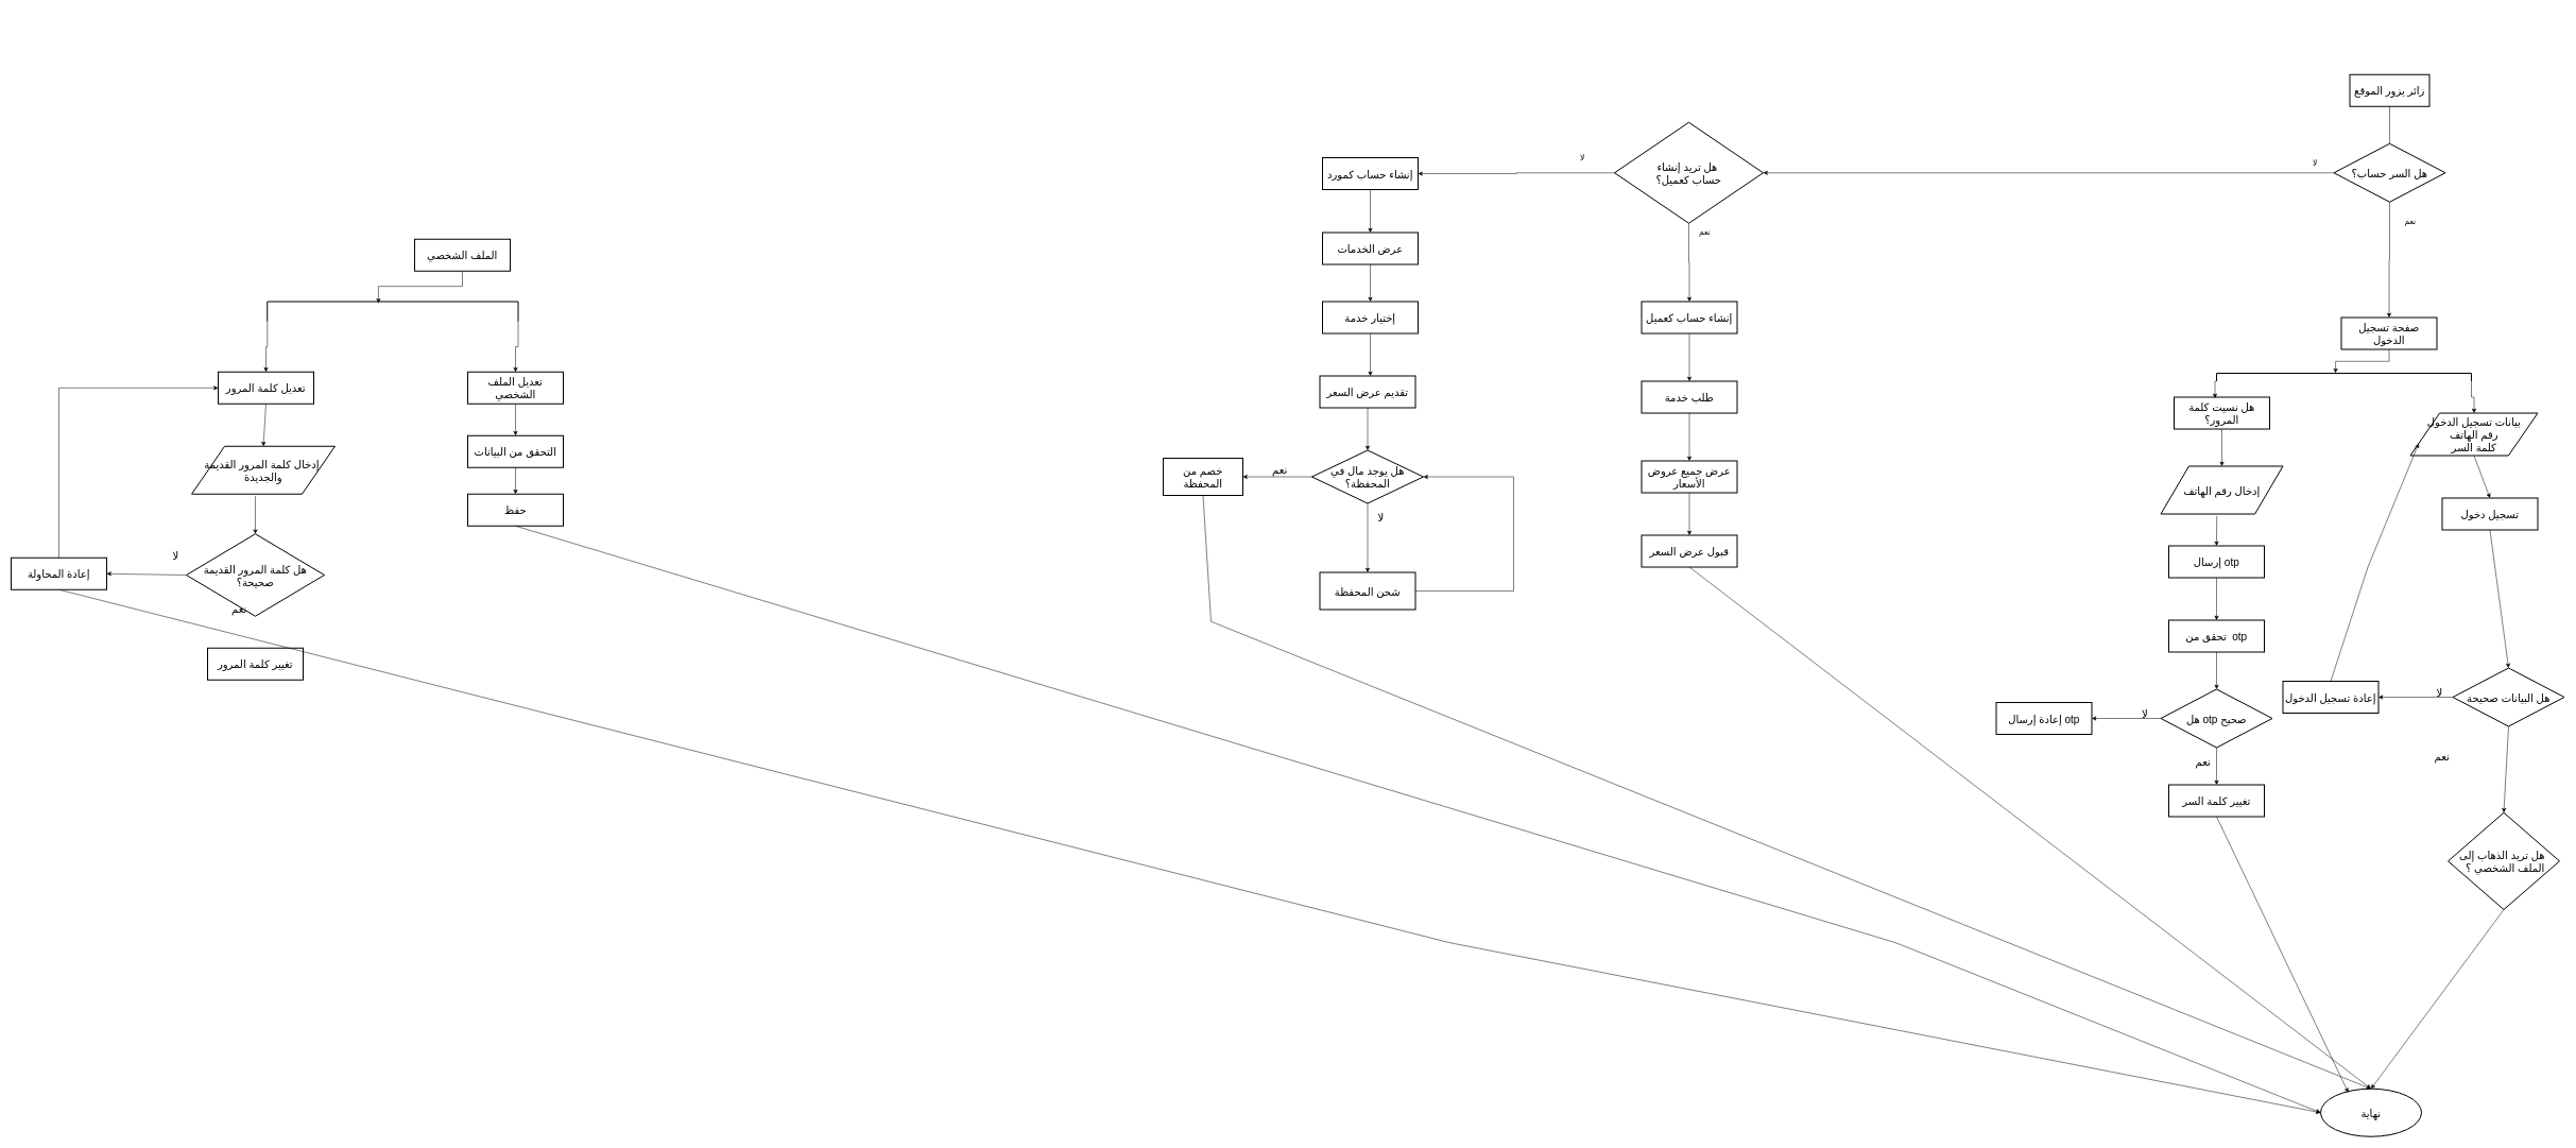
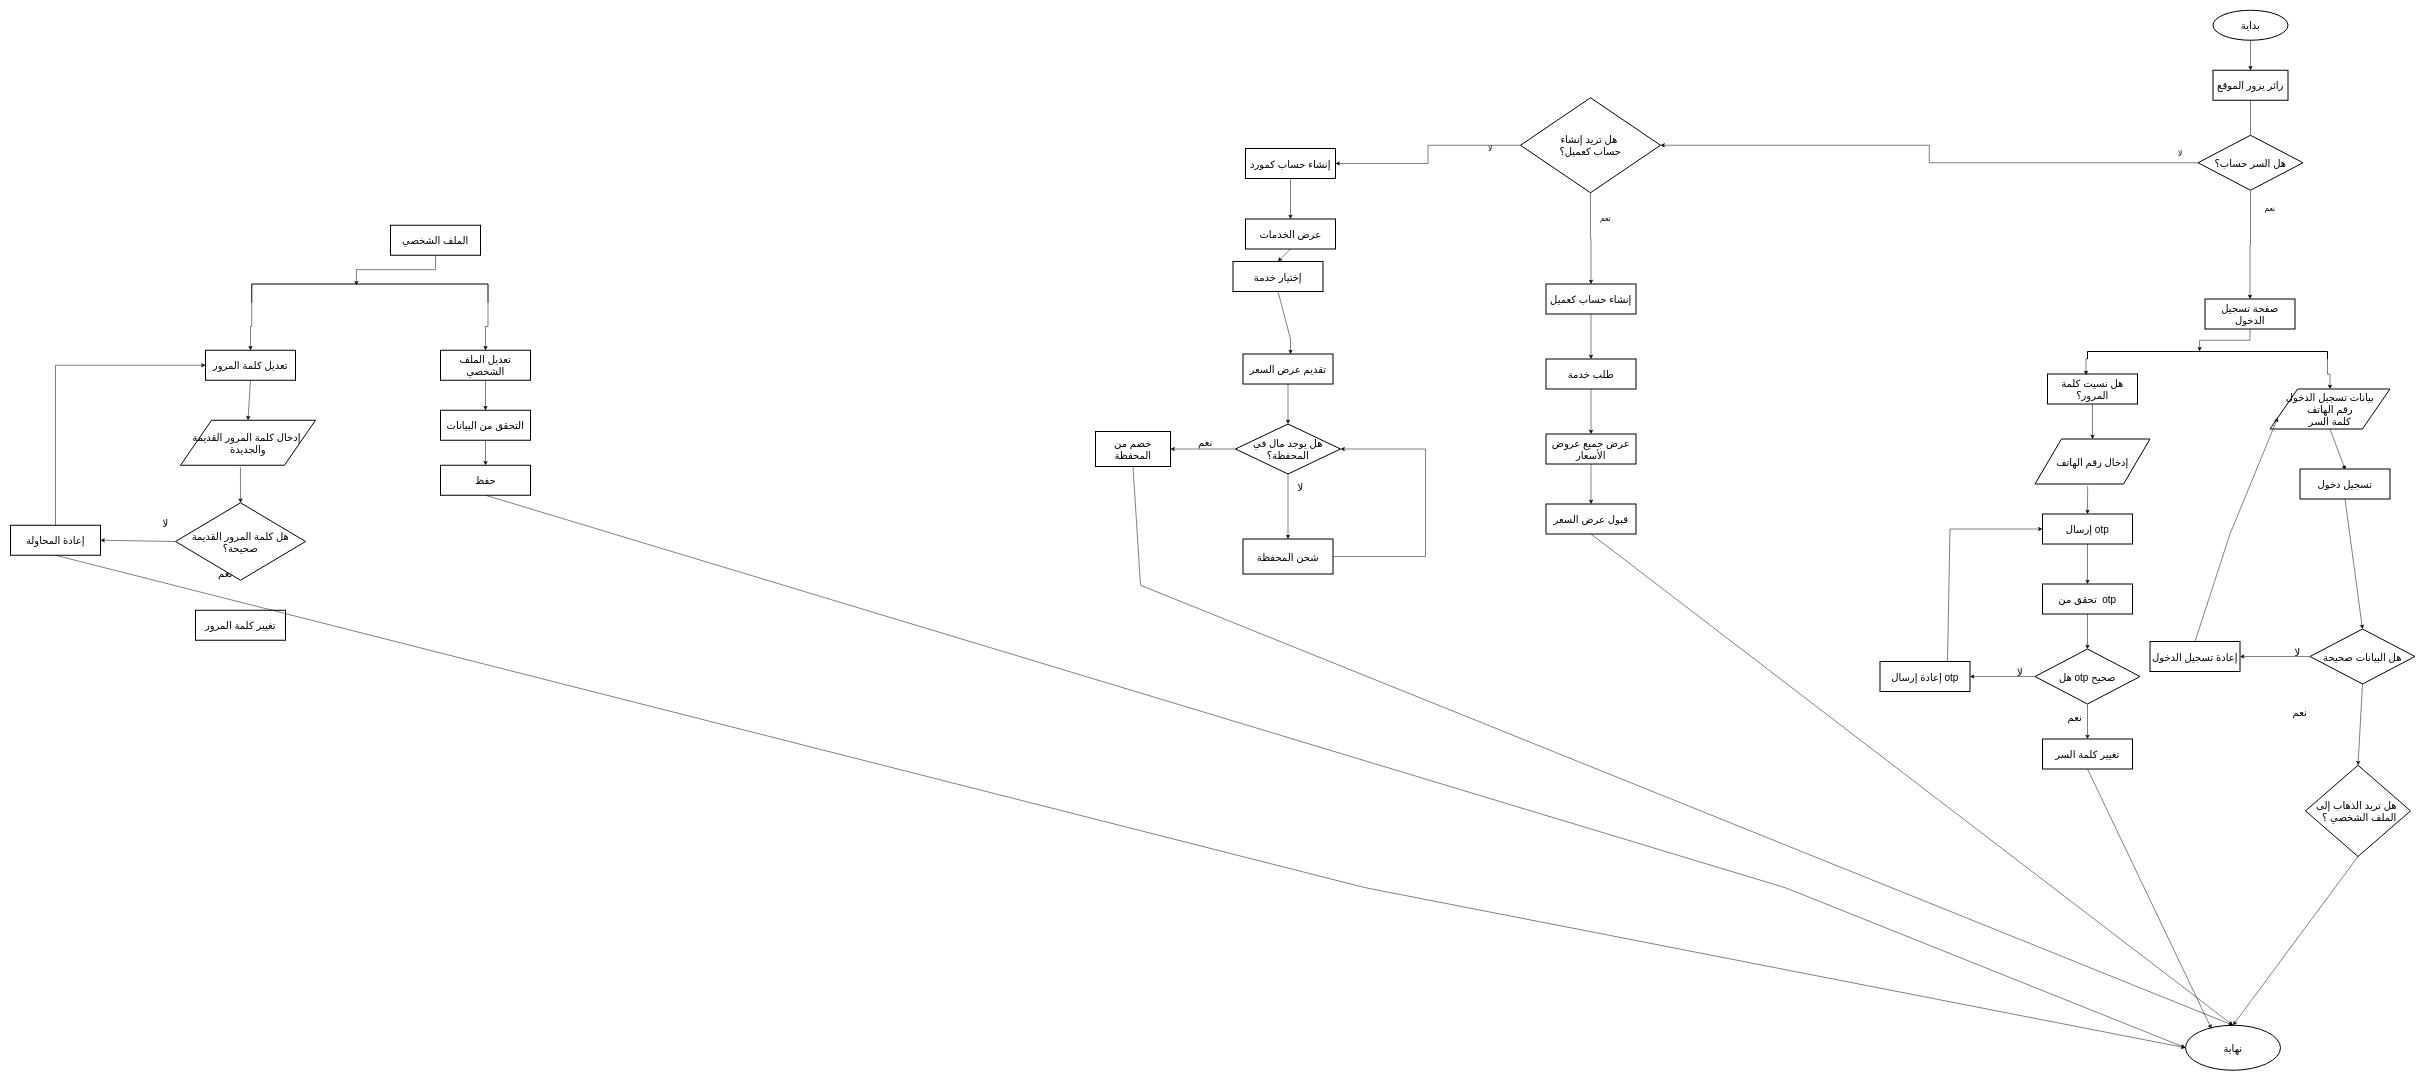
+ <mxCell id="2" value="بداية" style="strokeWidth=2;html=1;shape=mxgraph.flowchart.start_1;whiteSpace=wrap;fontSize=20;rounded=0;" parent="1" vertex="1"><mxGeometry x="4425" y="20" width="150" height="60" as="geometry" /></mxCell>
+ <mxCell id="3" value="" style="endArrow=classic;html=1;rounded=0;exitX=0.5;exitY=1;exitDx=0;exitDy=0;exitPerimeter=0;entryX=0.5;entryY=0;entryDx=0;entryDy=0;fontSize=20;" parent="1" source="2" target="4" edge="1"><mxGeometry width="50" height="50" relative="1" as="geometry"><mxPoint x="4495" y="100" as="sourcePoint" /><mxPoint x="4500" y="230" as="targetPoint" /></mxGeometry></mxCell>
- <mxCell id="95" value="هل تريد إنشاء&amp;nbsp;&lt;br&gt;حساب كعميل؟" style="strokeWidth=2;html=1;shape=mxgraph.flowchart.decision;whiteSpace=wrap;fontSize=20;rounded=0;" vertex="1" parent="1"><mxGeometry x="3040" y="230" width="280" height="190" as="geometry" /></mxCell>
+ <mxCell id="95" value="هل تريد إنشاء&amp;nbsp;&lt;br&gt;حساب كعميل؟" style="strokeWidth=2;html=1;shape=mxgraph.flowchart.decision;whiteSpace=wrap;fontSize=20;rounded=0;" vertex="1" parent="1"><mxGeometry x="3040" y="195" width="280" height="190" as="geometry" /></mxCell>
- <mxCell id="12" value="إختيار خدمة" style="rounded=0;whiteSpace=wrap;html=1;absoluteArcSize=1;arcSize=14;strokeWidth=2;fontSize=20;" parent="1" vertex="1"><mxGeometry x="2490" y="567.5" width="180" height="60" as="geometry" /></mxCell>
+ <mxCell id="12" value="إختيار خدمة" style="rounded=0;whiteSpace=wrap;html=1;absoluteArcSize=1;arcSize=14;strokeWidth=2;fontSize=20;" parent="1" vertex="1"><mxGeometry x="2465" y="522.5" width="180" height="60" as="geometry" /></mxCell>
- <mxCell id="35" value="" style="endArrow=classic;html=1;rounded=0;exitX=0.5;exitY=1;exitDx=0;exitDy=0;entryX=0.5;entryY=0;entryDx=0;entryDy=0;fontSize=20;" parent="1" source="34" target="45" edge="1"><mxGeometry width="50" height="50" relative="1" as="geometry"><mxPoint x="4489" y="1237.5" as="sourcePoint" /><mxPoint x="4499" y="1227.5" as="targetPoint" /></mxGeometry></mxCell>
+ <mxCell id="35" value="" style="endArrow=diamond;html=1;rounded=0;exitX=0.5;exitY=1;exitDx=0;exitDy=0;entryX=0.5;entryY=0;entryDx=0;entryDy=0;fontSize=20;" parent="1" source="34" target="45" edge="1"><mxGeometry width="50" height="50" relative="1" as="geometry"><mxPoint x="4489" y="1237.5" as="sourcePoint" /><mxPoint x="4499" y="1227.5" as="targetPoint" /></mxGeometry></mxCell>
+ <mxCell id="64" value="" style="endArrow=classic;html=1;rounded=0;exitX=0.75;exitY=0;exitDx=0;exitDy=0;entryX=0;entryY=0.5;entryDx=0;entryDy=0;fontSize=20;" parent="1" source="63" target="52" edge="1"><mxGeometry width="50" height="50" relative="1" as="geometry"><mxPoint x="4079" y="1362.5" as="sourcePoint" /><mxPoint x="3929" y="1107.5" as="targetPoint" /><Array as="points"><mxPoint x="3899" y="1057.5" /></Array></mxGeometry></mxCell>
